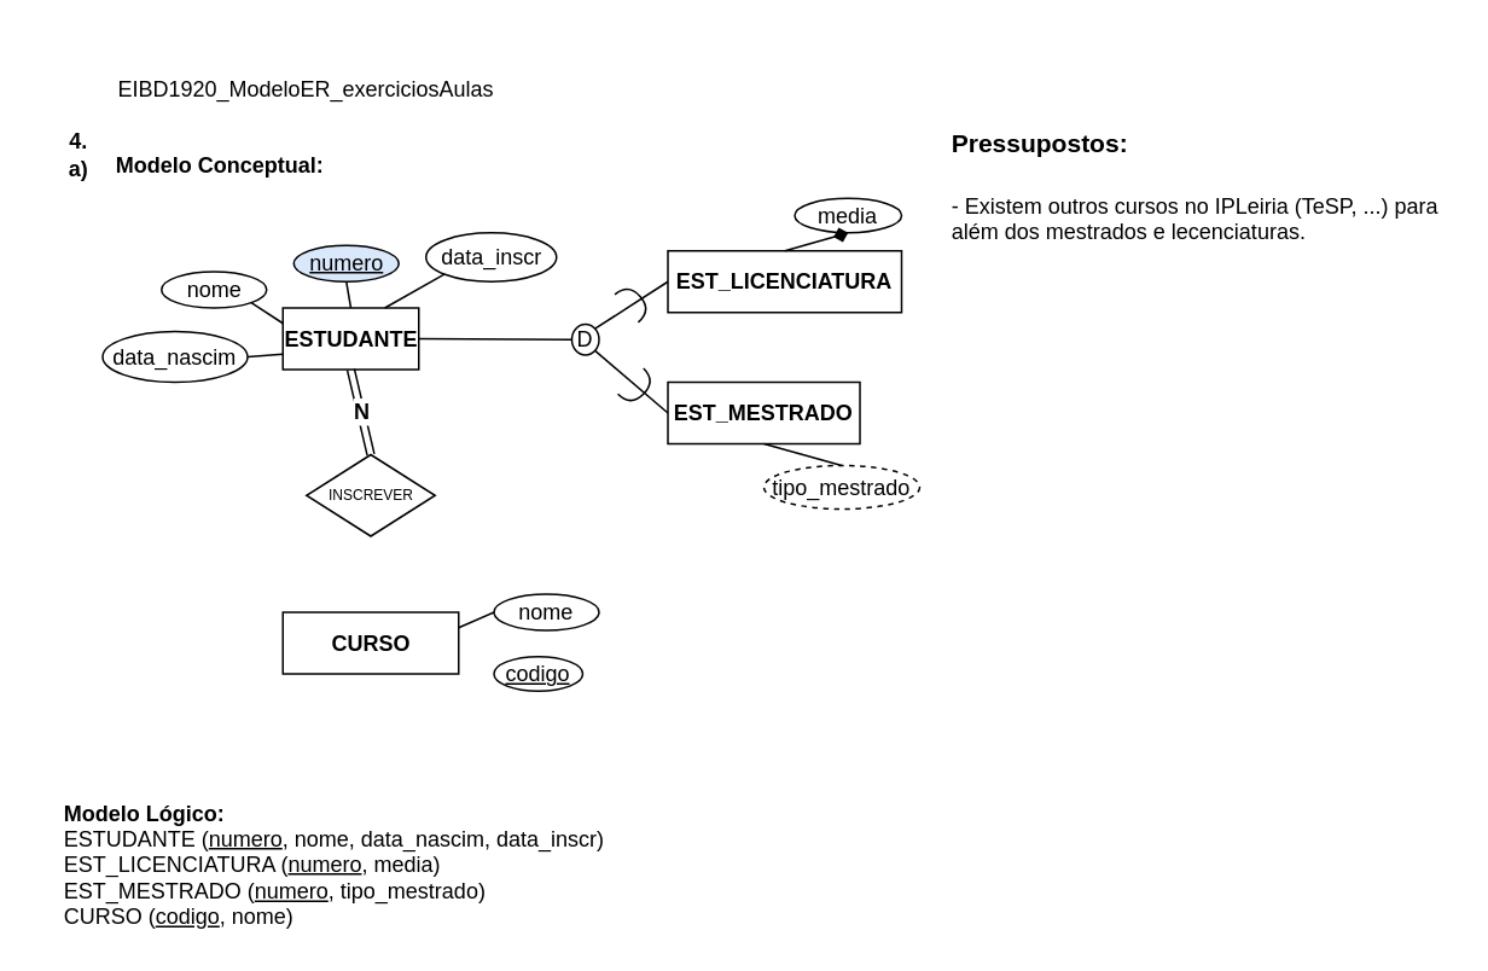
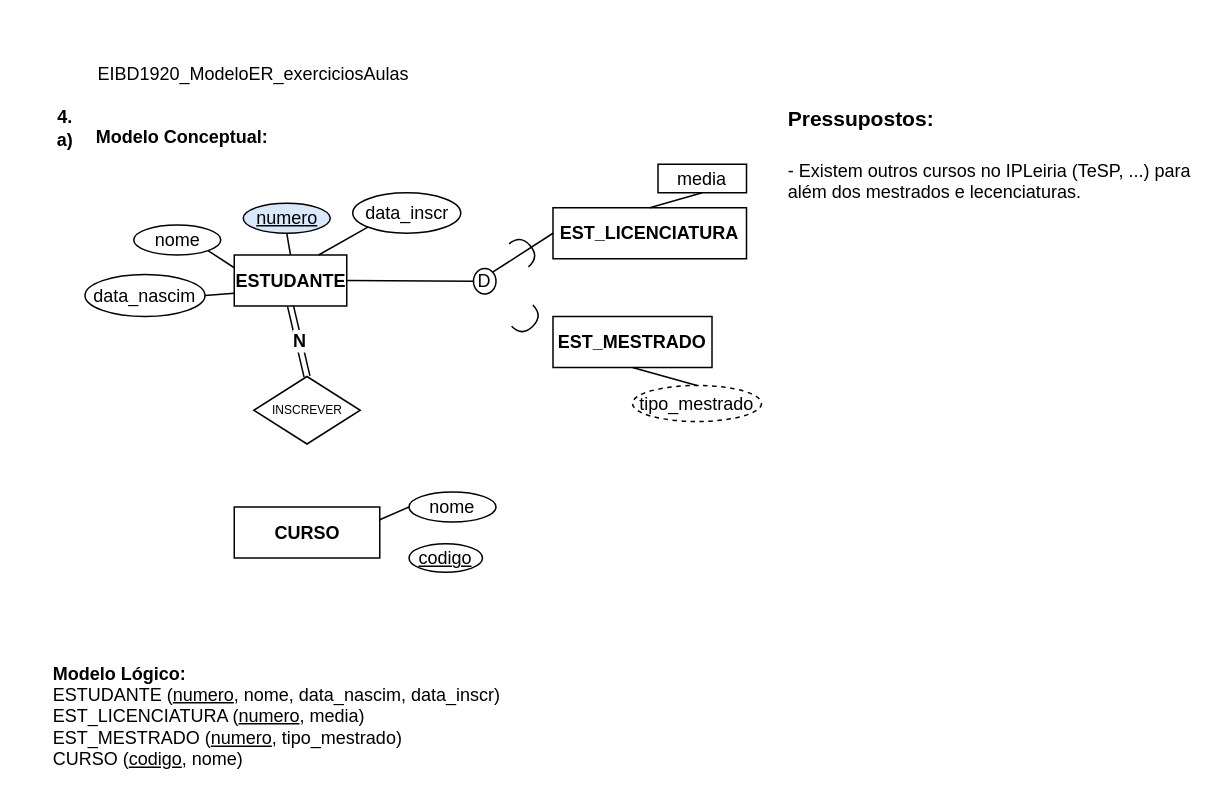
- <mxCell id="30" value="media" style="ellipse;whiteSpace=wrap;html=1;" vertex="1" parent="1"><mxGeometry x="438" y="109" width="59" height="19" as="geometry" /></mxCell>
+ <mxCell id="30" value="media" style="whiteSpace=wrap;html=1;rounded=0;" vertex="1" parent="1"><mxGeometry x="438" y="109" width="59" height="19" as="geometry" /></mxCell>
- <mxCell id="31" value="" style="endArrow=diamond;html=1;fontSize=12;entryX=0.5;entryY=1;entryDx=0;entryDy=0;exitX=0.5;exitY=0;exitDx=0;exitDy=0;" edge="1" parent="1" source="25" target="30"><mxGeometry width="50" height="50" relative="1" as="geometry"><mxPoint x="154" y="452" as="sourcePoint" /><mxPoint x="204" y="402" as="targetPoint" /></mxGeometry></mxCell>
+ <mxCell id="31" value="" style="endArrow=none;html=1;fontSize=12;entryX=0.5;entryY=1;entryDx=0;entryDy=0;exitX=0.5;exitY=0;exitDx=0;exitDy=0;" edge="1" parent="1" source="25" target="30"><mxGeometry width="50" height="50" relative="1" as="geometry"><mxPoint x="154" y="452" as="sourcePoint" /><mxPoint x="204" y="402" as="targetPoint" /></mxGeometry></mxCell>
- <mxCell id="28" value="" style="endArrow=none;html=1;fontSize=12;entryX=1;entryY=1;entryDx=0;entryDy=0;exitX=0;exitY=0.5;exitDx=0;exitDy=0;" edge="1" parent="1" source="20" target="24"><mxGeometry width="50" height="50" relative="1" as="geometry"><mxPoint x="335" y="207" as="sourcePoint" /><mxPoint x="272.5" y="206.5" as="targetPoint" /></mxGeometry></mxCell>
